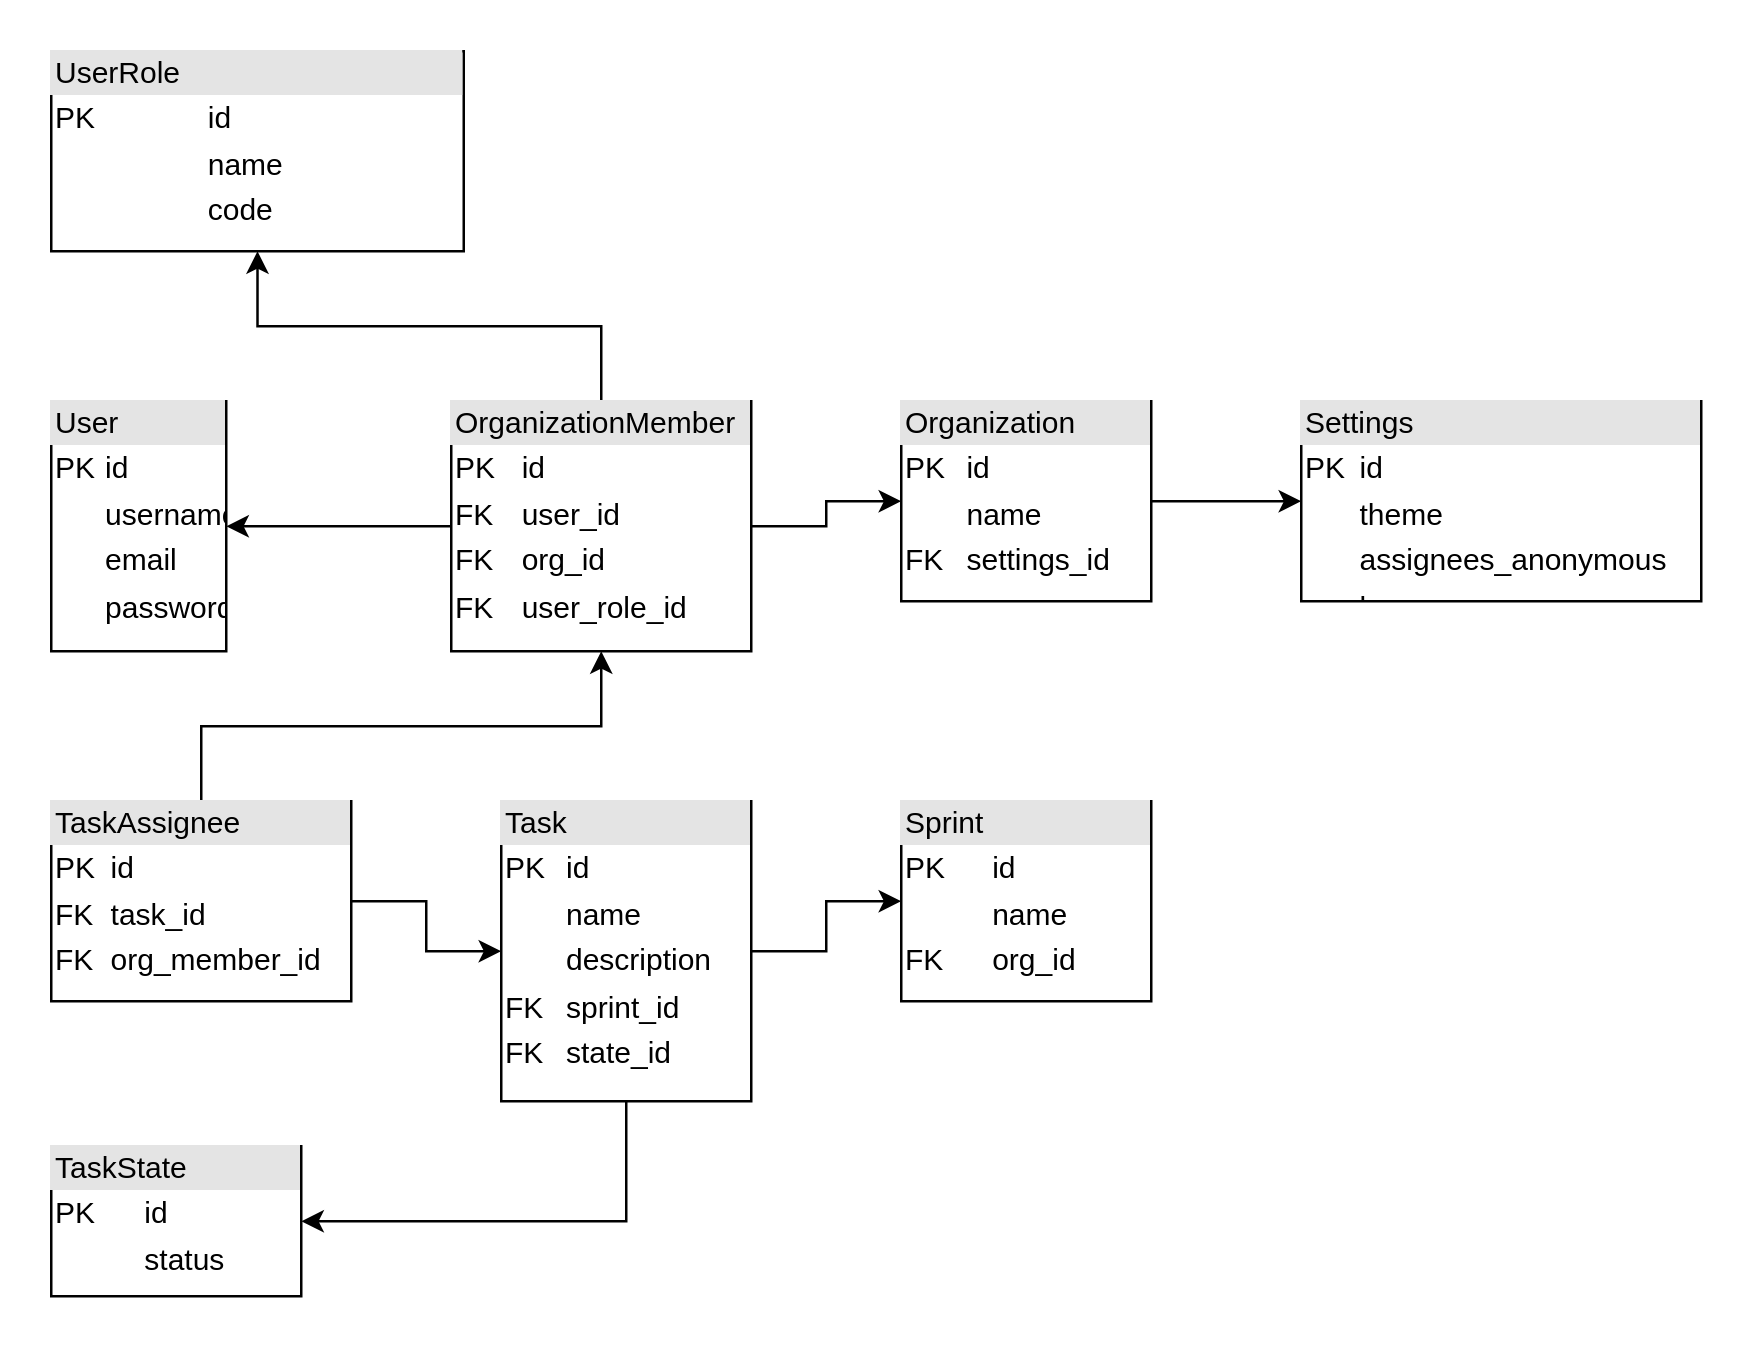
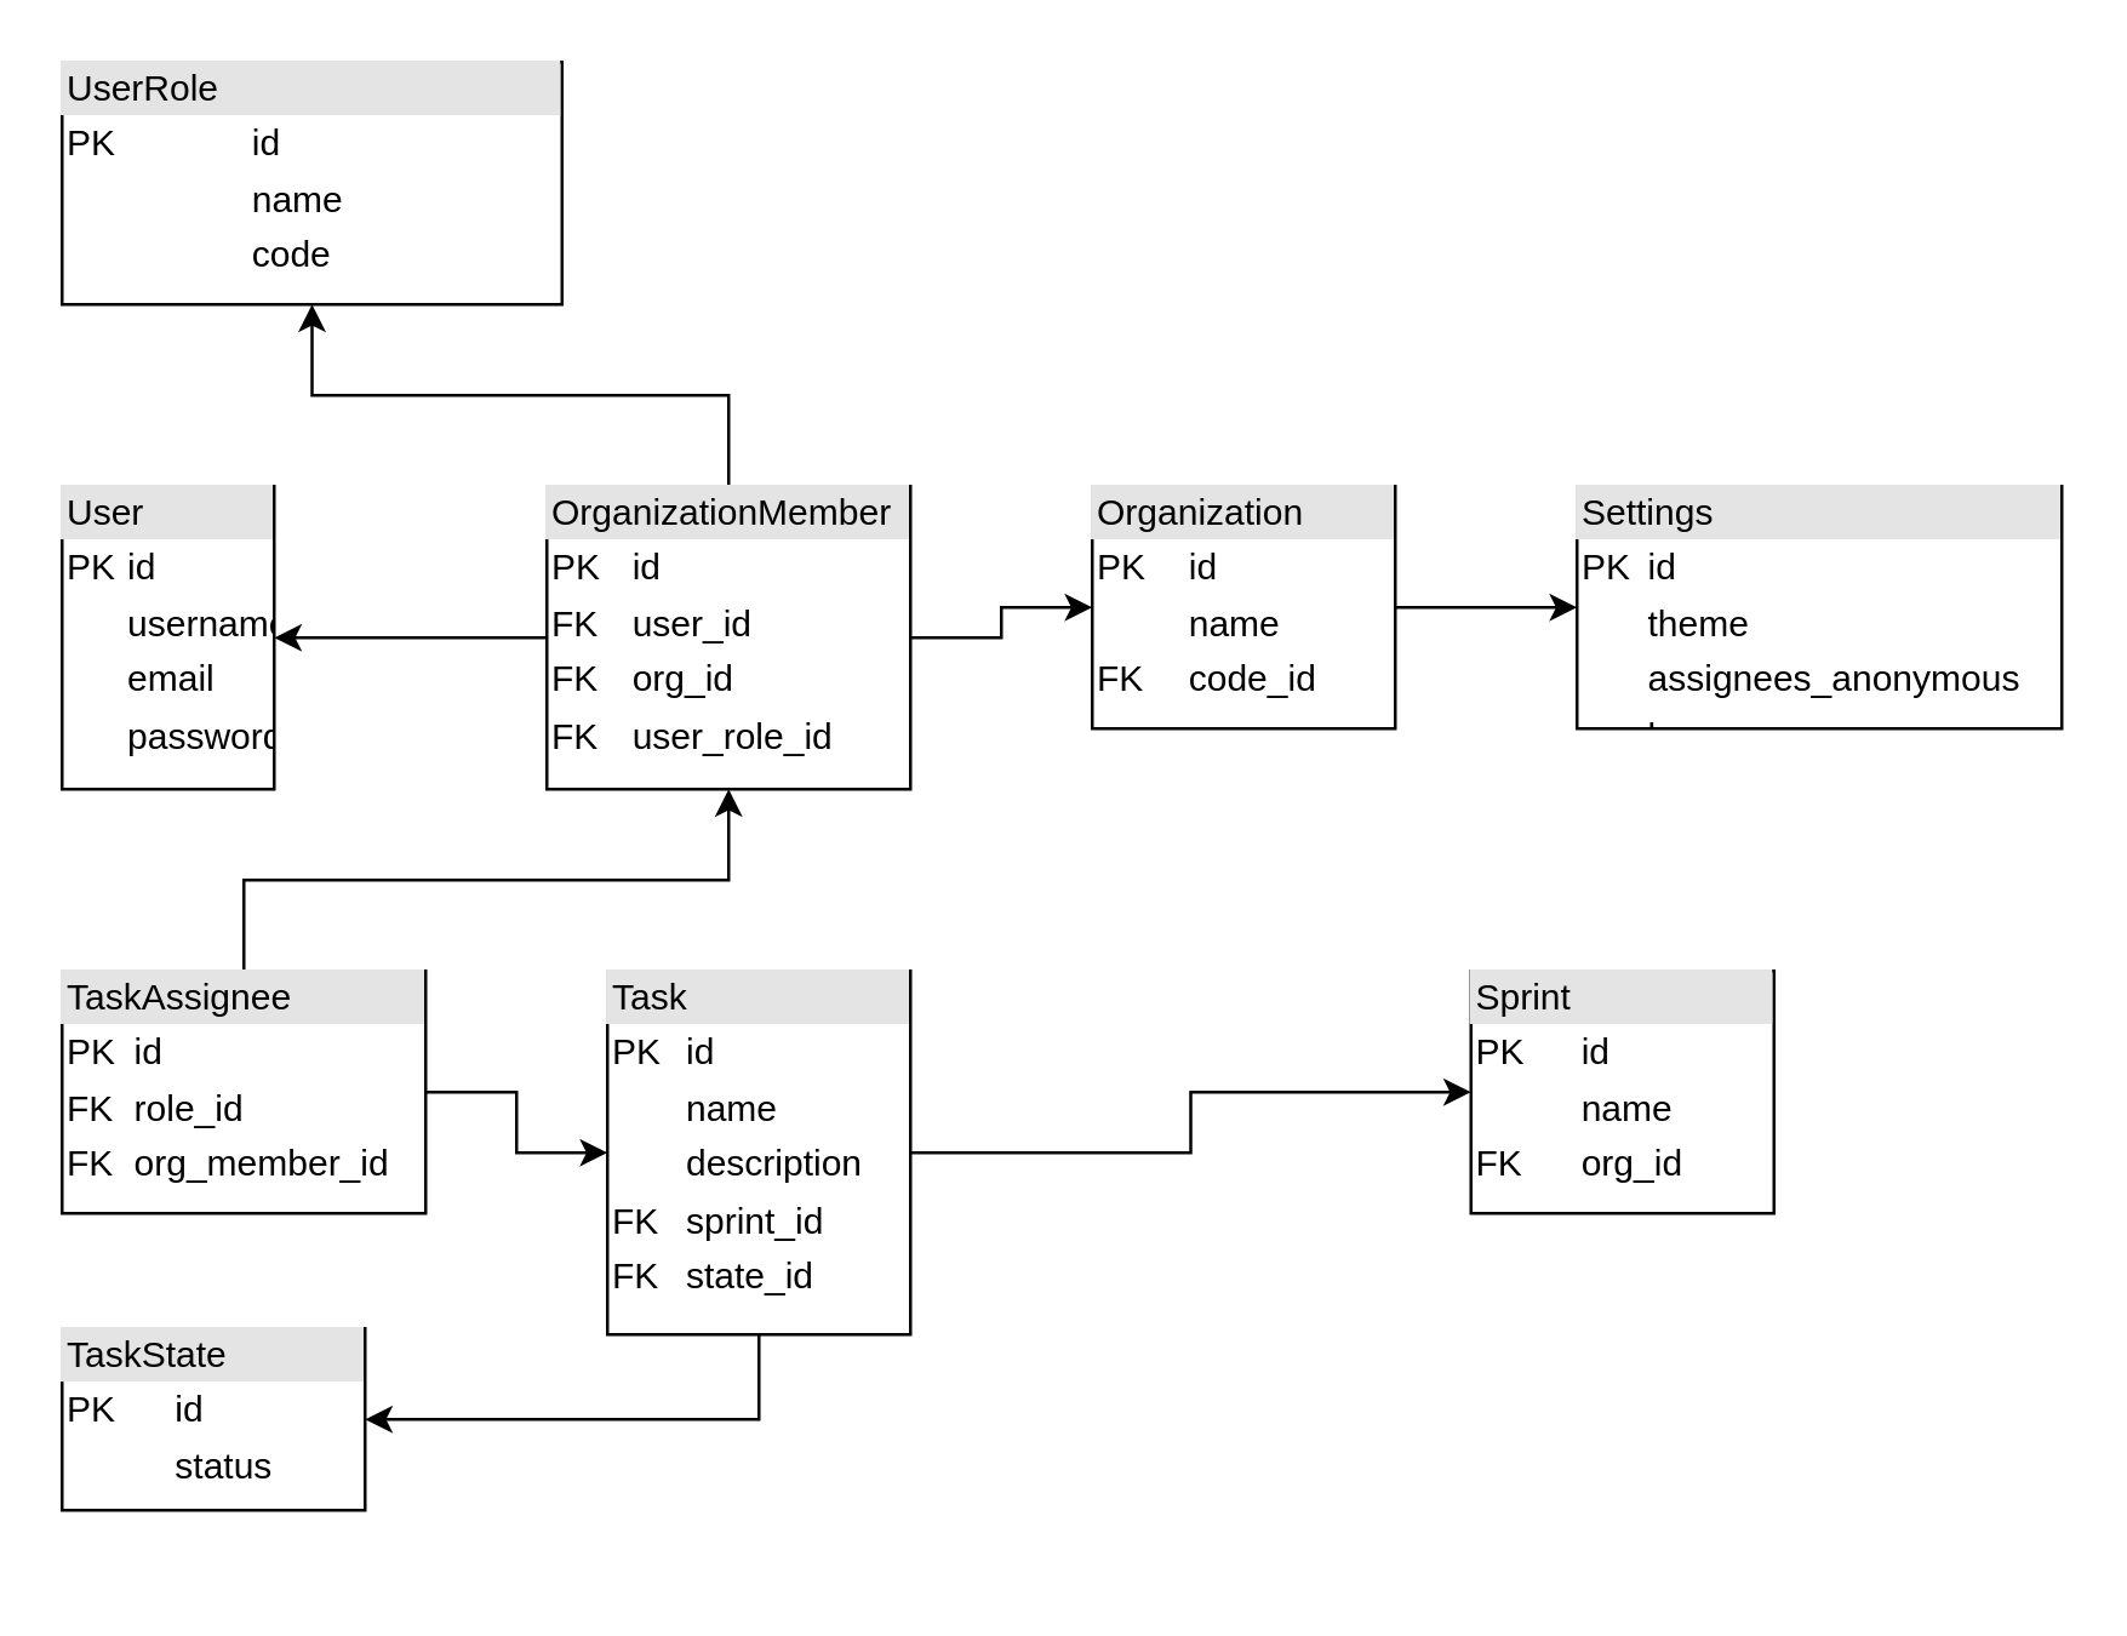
- <mxCell id="4" value="&lt;div style=&quot;box-sizing:border-box;width:100%;background:#e4e4e4;padding:2px;&quot;&gt;Organization&lt;/div&gt;&lt;table style=&quot;width:100%;font-size:1em;&quot; cellpadding=&quot;2&quot; cellspacing=&quot;0&quot;&gt;&lt;tbody&gt;&lt;tr&gt;&lt;td&gt;PK&lt;/td&gt;&lt;td&gt;id&lt;/td&gt;&lt;/tr&gt;&lt;tr&gt;&lt;td&gt;&lt;br&gt;&lt;/td&gt;&lt;td&gt;name&lt;/td&gt;&lt;/tr&gt;&lt;tr&gt;&lt;td&gt;FK&lt;/td&gt;&lt;td&gt;settings_id&lt;br&gt;&lt;/td&gt;&lt;/tr&gt;&lt;/tbody&gt;&lt;/table&gt;" style="verticalAlign=top;align=left;overflow=fill;html=1;whiteSpace=wrap;" vertex="1" parent="1"><mxGeometry x="360" y="160" width="100" height="80" as="geometry" /></mxCell>
+ <mxCell id="4" value="&lt;div style=&quot;box-sizing:border-box;width:100%;background:#e4e4e4;padding:2px;&quot;&gt;Organization&lt;/div&gt;&lt;table style=&quot;width:100%;font-size:1em;&quot; cellpadding=&quot;2&quot; cellspacing=&quot;0&quot;&gt;&lt;tbody&gt;&lt;tr&gt;&lt;td&gt;PK&lt;/td&gt;&lt;td&gt;id&lt;/td&gt;&lt;/tr&gt;&lt;tr&gt;&lt;td&gt;&lt;br&gt;&lt;/td&gt;&lt;td&gt;name&lt;/td&gt;&lt;/tr&gt;&lt;tr&gt;&lt;td&gt;FK&lt;/td&gt;&lt;td&gt;code_id&lt;br&gt;&lt;/td&gt;&lt;/tr&gt;&lt;/tbody&gt;&lt;/table&gt;" style="verticalAlign=top;align=left;overflow=fill;html=1;whiteSpace=wrap;" vertex="1" parent="1"><mxGeometry x="360" y="160" width="100" height="80" as="geometry" /></mxCell>
- <mxCell id="15" value="&lt;div style=&quot;box-sizing:border-box;width:100%;background:#e4e4e4;padding:2px;&quot;&gt;TaskAssignee&lt;/div&gt;&lt;table style=&quot;width:100%;font-size:1em;&quot; cellpadding=&quot;2&quot; cellspacing=&quot;0&quot;&gt;&lt;tbody&gt;&lt;tr&gt;&lt;td&gt;PK&lt;/td&gt;&lt;td&gt;id&lt;/td&gt;&lt;/tr&gt;&lt;tr&gt;&lt;td&gt;FK&lt;/td&gt;&lt;td&gt;task_id&lt;/td&gt;&lt;/tr&gt;&lt;tr&gt;&lt;td&gt;FK&lt;/td&gt;&lt;td&gt;org_member_id&lt;/td&gt;&lt;/tr&gt;&lt;/tbody&gt;&lt;/table&gt;" style="verticalAlign=top;align=left;overflow=fill;html=1;whiteSpace=wrap;" vertex="1" parent="1"><mxGeometry x="20" y="320" width="120" height="80" as="geometry" /></mxCell>
+ <mxCell id="15" value="&lt;div style=&quot;box-sizing:border-box;width:100%;background:#e4e4e4;padding:2px;&quot;&gt;TaskAssignee&lt;/div&gt;&lt;table style=&quot;width:100%;font-size:1em;&quot; cellpadding=&quot;2&quot; cellspacing=&quot;0&quot;&gt;&lt;tbody&gt;&lt;tr&gt;&lt;td&gt;PK&lt;/td&gt;&lt;td&gt;id&lt;/td&gt;&lt;/tr&gt;&lt;tr&gt;&lt;td&gt;FK&lt;/td&gt;&lt;td&gt;role_id&lt;/td&gt;&lt;/tr&gt;&lt;tr&gt;&lt;td&gt;FK&lt;/td&gt;&lt;td&gt;org_member_id&lt;/td&gt;&lt;/tr&gt;&lt;/tbody&gt;&lt;/table&gt;" style="verticalAlign=top;align=left;overflow=fill;html=1;whiteSpace=wrap;" vertex="1" parent="1"><mxGeometry x="20" y="320" width="120" height="80" as="geometry" /></mxCell>
- <mxCell id="9" value="&lt;div style=&quot;box-sizing:border-box;width:100%;background:#e4e4e4;padding:2px;&quot;&gt;Sprint&lt;/div&gt;&lt;table style=&quot;width:100%;font-size:1em;&quot; cellpadding=&quot;2&quot; cellspacing=&quot;0&quot;&gt;&lt;tbody&gt;&lt;tr&gt;&lt;td&gt;PK&lt;/td&gt;&lt;td&gt;id&lt;/td&gt;&lt;/tr&gt;&lt;tr&gt;&lt;td&gt;&lt;br&gt;&lt;/td&gt;&lt;td&gt;name&lt;/td&gt;&lt;/tr&gt;&lt;tr&gt;&lt;td&gt;FK&lt;/td&gt;&lt;td&gt;org_id&lt;br&gt;&lt;/td&gt;&lt;/tr&gt;&lt;/tbody&gt;&lt;/table&gt;" style="verticalAlign=top;align=left;overflow=fill;html=1;whiteSpace=wrap;" vertex="1" parent="1"><mxGeometry x="360" y="320" width="100" height="80" as="geometry" /></mxCell>
+ <mxCell id="9" value="&lt;div style=&quot;box-sizing:border-box;width:100%;background:#e4e4e4;padding:2px;&quot;&gt;Sprint&lt;/div&gt;&lt;table style=&quot;width:100%;font-size:1em;&quot; cellpadding=&quot;2&quot; cellspacing=&quot;0&quot;&gt;&lt;tbody&gt;&lt;tr&gt;&lt;td&gt;PK&lt;/td&gt;&lt;td&gt;id&lt;/td&gt;&lt;/tr&gt;&lt;tr&gt;&lt;td&gt;&lt;br&gt;&lt;/td&gt;&lt;td&gt;name&lt;/td&gt;&lt;/tr&gt;&lt;tr&gt;&lt;td&gt;FK&lt;/td&gt;&lt;td&gt;org_id&lt;br&gt;&lt;/td&gt;&lt;/tr&gt;&lt;/tbody&gt;&lt;/table&gt;" style="verticalAlign=top;align=left;overflow=fill;html=1;whiteSpace=wrap;" vertex="1" parent="1"><mxGeometry x="485" y="320" width="100" height="80" as="geometry" /></mxCell>
- <mxCell id="16" value="&lt;div style=&quot;box-sizing:border-box;width:100%;background:#e4e4e4;padding:2px;&quot;&gt;TaskState&lt;/div&gt;&lt;table style=&quot;width:100%;font-size:1em;&quot; cellpadding=&quot;2&quot; cellspacing=&quot;0&quot;&gt;&lt;tbody&gt;&lt;tr&gt;&lt;td&gt;PK&lt;/td&gt;&lt;td&gt;id&lt;/td&gt;&lt;/tr&gt;&lt;tr&gt;&lt;td&gt;&lt;br&gt;&lt;/td&gt;&lt;td&gt;status&lt;/td&gt;&lt;/tr&gt;&lt;/tbody&gt;&lt;/table&gt;" style="verticalAlign=top;align=left;overflow=fill;html=1;whiteSpace=wrap;" vertex="1" parent="1"><mxGeometry x="20" y="458" width="100" height="60" as="geometry" /></mxCell>
+ <mxCell id="16" value="&lt;div style=&quot;box-sizing:border-box;width:100%;background:#e4e4e4;padding:2px;&quot;&gt;TaskState&lt;/div&gt;&lt;table style=&quot;width:100%;font-size:1em;&quot; cellpadding=&quot;2&quot; cellspacing=&quot;0&quot;&gt;&lt;tbody&gt;&lt;tr&gt;&lt;td&gt;PK&lt;/td&gt;&lt;td&gt;id&lt;/td&gt;&lt;/tr&gt;&lt;tr&gt;&lt;td&gt;&lt;br&gt;&lt;/td&gt;&lt;td&gt;status&lt;/td&gt;&lt;/tr&gt;&lt;/tbody&gt;&lt;/table&gt;" style="verticalAlign=top;align=left;overflow=fill;html=1;whiteSpace=wrap;" vertex="1" parent="1"><mxGeometry x="20" y="438" width="100" height="60" as="geometry" /></mxCell>
